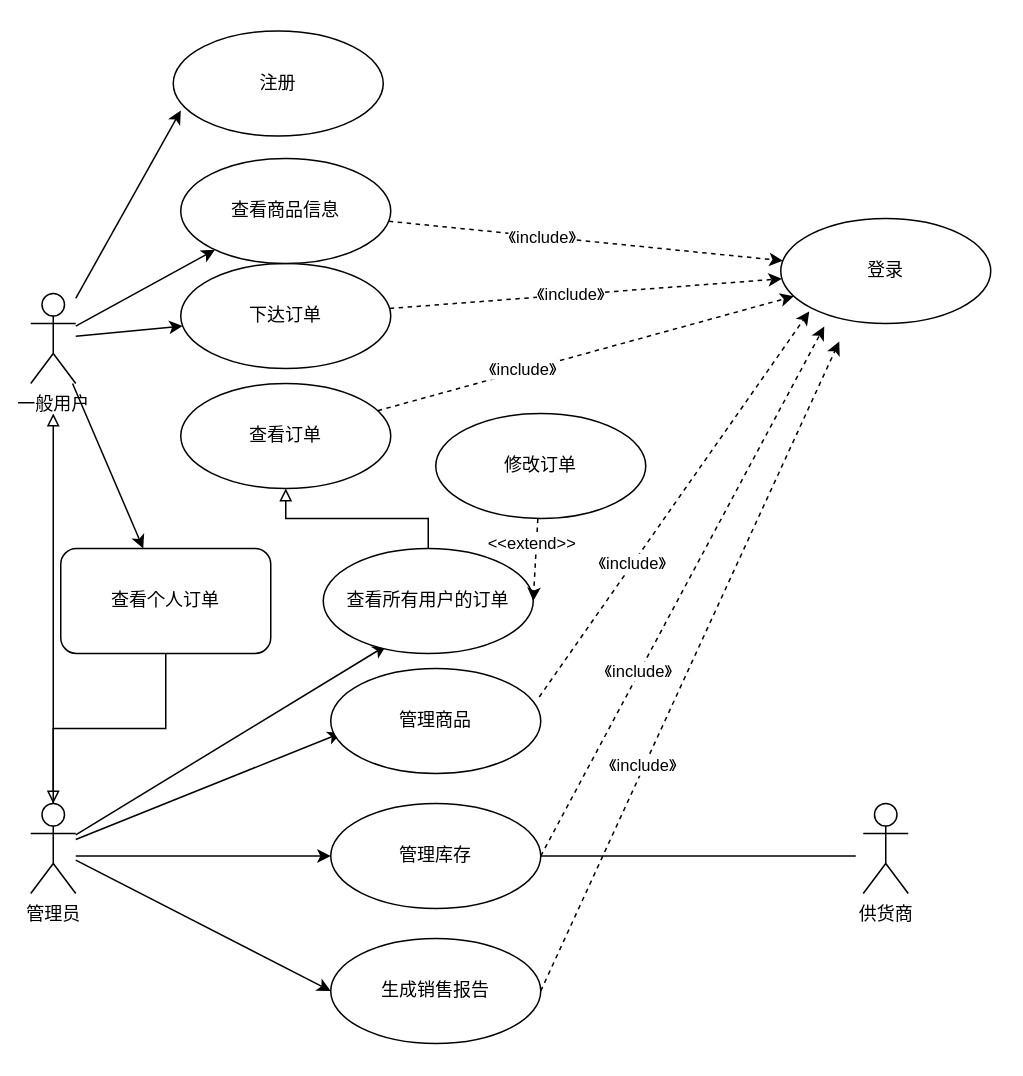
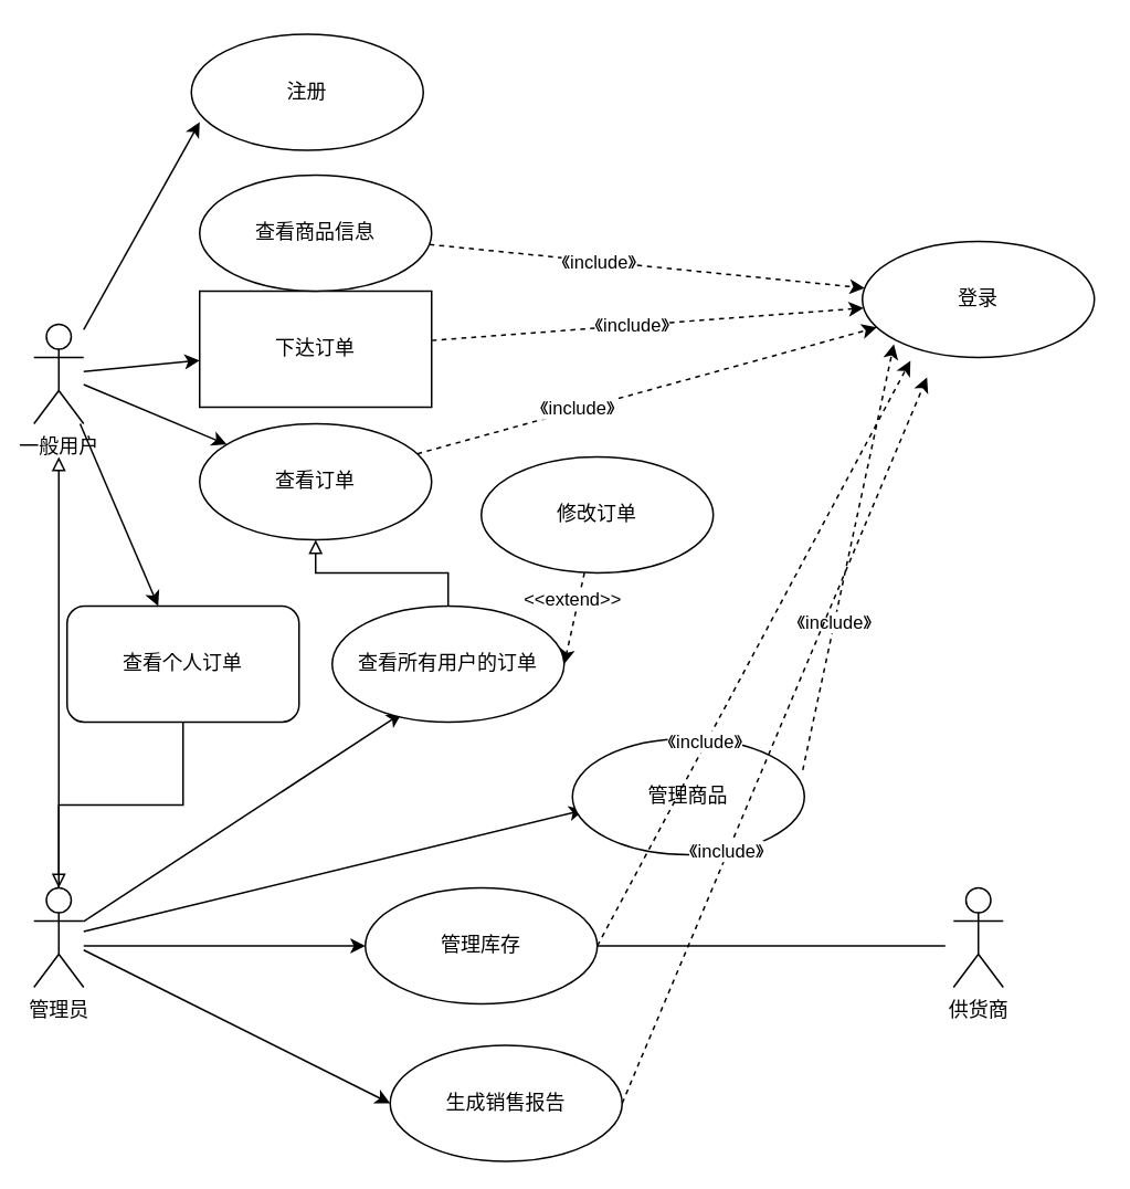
- <mxCell id="2" value="" style="rounded=0;orthogonalLoop=1;jettySize=auto;html=1;" edge="1" parent="1" source="6" target="41"><mxGeometry relative="1" as="geometry" /></mxCell>
+ <mxCell id="2" value="" style="rounded=0;orthogonalLoop=1;jettySize=auto;html=1;" edge="1" parent="1" source="6" target="17"><mxGeometry relative="1" as="geometry" /></mxCell>
- <mxCell id="20" value="下达订单" style="ellipse;whiteSpace=wrap;html=1;" vertex="1" parent="1"><mxGeometry x="120" y="175" width="140" height="70" as="geometry" /></mxCell>
+ <mxCell id="20" value="下达订单" style="whiteSpace=wrap;html=1;rounded=0;" vertex="1" parent="1"><mxGeometry x="120" y="175" width="140" height="70" as="geometry" /></mxCell>
- <mxCell id="25" value="查看所有用户的订单" style="ellipse;whiteSpace=wrap;html=1;" vertex="1" parent="1"><mxGeometry x="215" y="365" width="140" height="70" as="geometry" /></mxCell>
+ <mxCell id="25" value="查看所有用户的订单" style="ellipse;whiteSpace=wrap;html=1;" vertex="1" parent="1"><mxGeometry x="200" y="365" width="140" height="70" as="geometry" /></mxCell>
- <mxCell id="30" value="管理商品" style="ellipse;whiteSpace=wrap;html=1;" vertex="1" parent="1"><mxGeometry x="220" y="445" width="140" height="70" as="geometry" /></mxCell>
+ <mxCell id="30" value="管理商品" style="ellipse;whiteSpace=wrap;html=1;" vertex="1" parent="1"><mxGeometry x="345" y="445" width="140" height="70" as="geometry" /></mxCell>
- <mxCell id="34" value="生成销售报告" style="ellipse;whiteSpace=wrap;html=1;" vertex="1" parent="1"><mxGeometry x="220" y="625" width="140" height="70" as="geometry" /></mxCell>
+ <mxCell id="34" value="生成销售报告" style="ellipse;whiteSpace=wrap;html=1;" vertex="1" parent="1"><mxGeometry x="235" y="630" width="140" height="70" as="geometry" /></mxCell>
